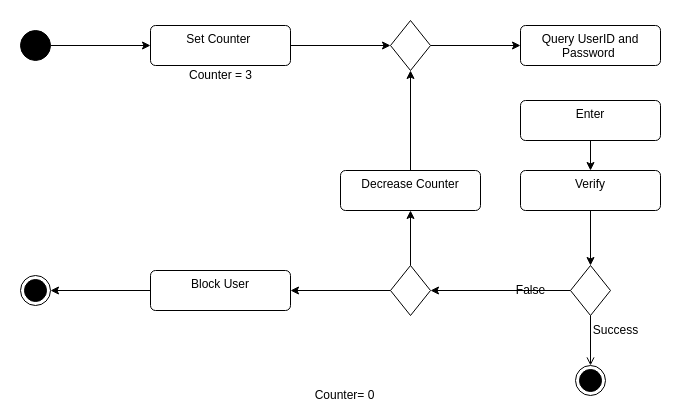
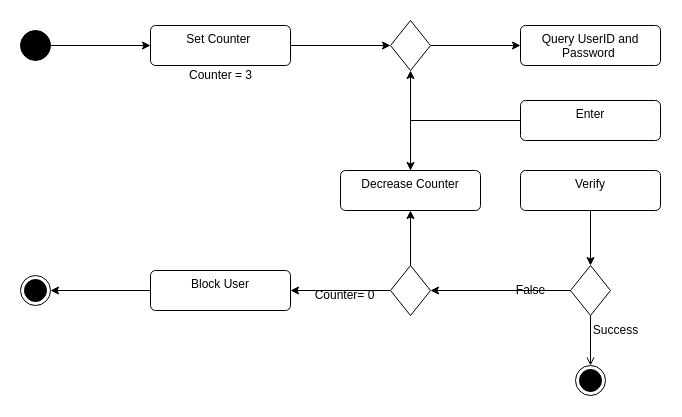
- <mxCell id="9" value="" style="edgeStyle=orthogonalEdgeStyle;rounded=0;orthogonalLoop=1;jettySize=auto;html=1;" edge="1" parent="1" source="10" target="13"><mxGeometry relative="1" as="geometry" /></mxCell>
+ <mxCell id="9" value="" style="edgeStyle=orthogonalEdgeStyle;rounded=0;orthogonalLoop=1;jettySize=auto;html=1;" edge="1" parent="1" source="10" target="23"><mxGeometry relative="1" as="geometry" /></mxCell>
- <mxCell id="28" value="Counter= 0" style="text;html=1;align=center;verticalAlign=middle;resizable=0;points=[];autosize=1;strokeColor=none;fillColor=none;" vertex="1" parent="1"><mxGeometry x="303.5" y="380" width="80" height="30" as="geometry" /></mxCell>
+ <mxCell id="28" value="Counter= 0" style="text;html=1;align=center;verticalAlign=middle;resizable=0;points=[];autosize=1;strokeColor=none;fillColor=none;" vertex="1" parent="1"><mxGeometry x="303.5" y="280" width="80" height="30" as="geometry" /></mxCell>
